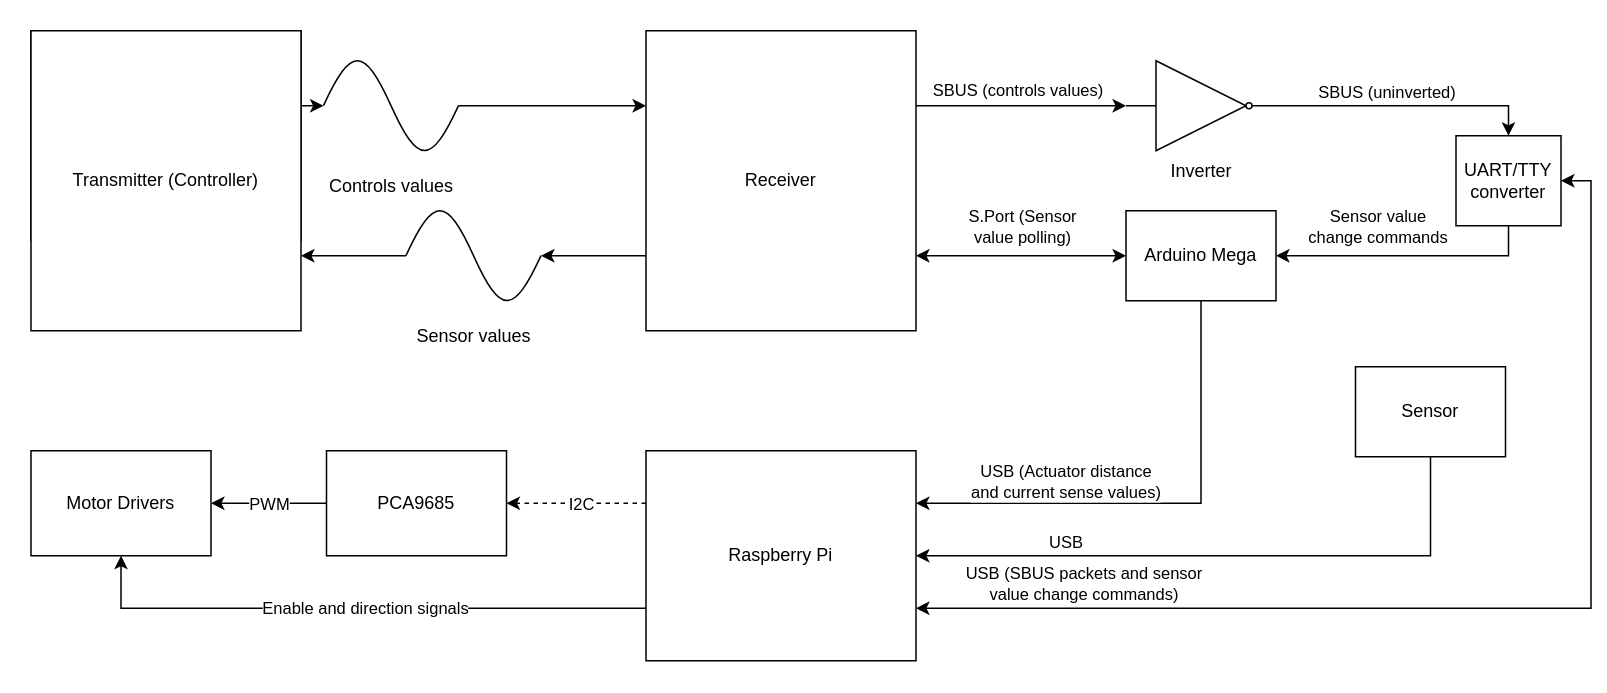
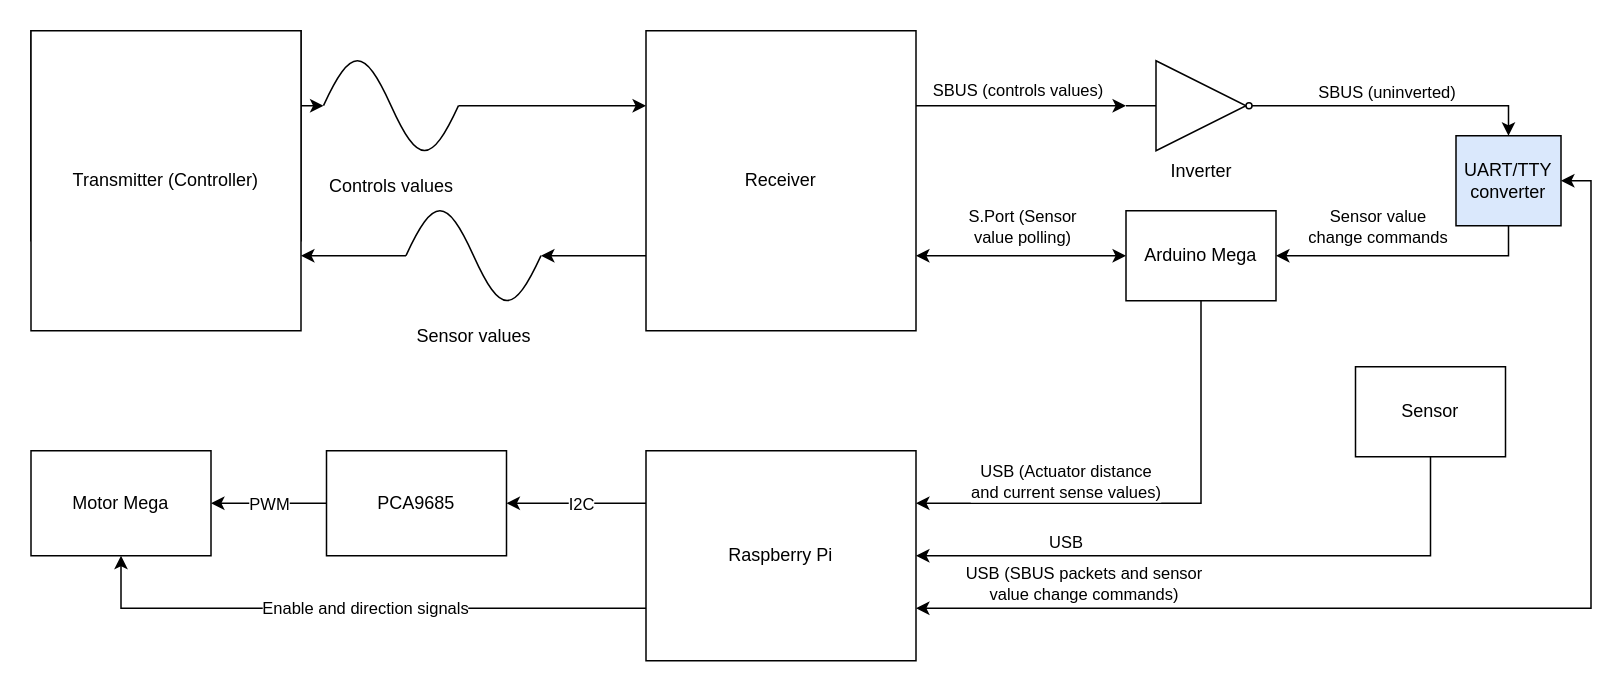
- <mxCell id="13" value="UART/TTY converter" style="rounded=0;whiteSpace=wrap;html=1;labelPosition=center;verticalLabelPosition=middle;align=center;verticalAlign=middle;" parent="1" vertex="1"><mxGeometry x="970" y="90" width="70" height="60" as="geometry" /></mxCell>
+ <mxCell id="13" value="UART/TTY converter" style="rounded=0;whiteSpace=wrap;html=1;labelPosition=center;verticalLabelPosition=middle;align=center;verticalAlign=middle;fillColor=#dae8fc;" parent="1" vertex="1"><mxGeometry x="970" y="90" width="70" height="60" as="geometry" /></mxCell>
- <mxCell id="34" value="Motor Drivers" style="whiteSpace=wrap;html=1;rounded=0;" parent="1" vertex="1"><mxGeometry x="20" y="300" width="120" height="70" as="geometry" /></mxCell>
+ <mxCell id="34" value="Motor Mega" style="whiteSpace=wrap;html=1;rounded=0;" parent="1" vertex="1"><mxGeometry x="20" y="300" width="120" height="70" as="geometry" /></mxCell>
- <mxCell id="22" value="" style="edgeStyle=orthogonalEdgeStyle;rounded=0;orthogonalLoop=1;jettySize=auto;html=1;startArrow=none;startFill=0;endArrow=classic;endFill=1;exitX=0;exitY=0.25;exitDx=0;exitDy=0;dashed=1;" parent="1" source="26" target="33" edge="1"><mxGeometry relative="1" as="geometry" /></mxCell>
+ <mxCell id="22" value="" style="edgeStyle=orthogonalEdgeStyle;rounded=0;orthogonalLoop=1;jettySize=auto;html=1;startArrow=none;startFill=0;endArrow=classic;endFill=1;exitX=0;exitY=0.25;exitDx=0;exitDy=0;" parent="1" source="26" target="33" edge="1"><mxGeometry relative="1" as="geometry" /></mxCell>
